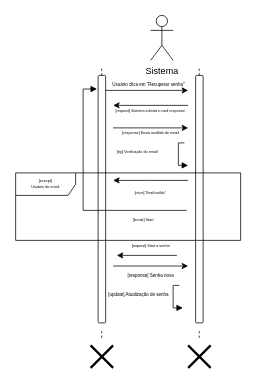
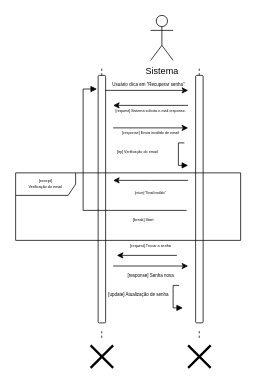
- <mxCell id="14" value="&lt;div style=&quot;font-size: 5px;&quot;&gt;&lt;font style=&quot;font-size: 5px;&quot;&gt;[except]&lt;/font&gt;&lt;/div&gt;&lt;div style=&quot;font-size: 5px;&quot;&gt;&lt;span style=&quot;text-align: left; text-wrap: nowrap; background-color: rgb(255, 255, 255);&quot;&gt;&lt;font style=&quot;font-size: 5px;&quot;&gt;Usuário do email&lt;/font&gt;&lt;/span&gt;&lt;span style=&quot;font-size: 7px;&quot;&gt;&lt;br&gt;&lt;/span&gt;&lt;/div&gt;" style="shape=umlFrame;whiteSpace=wrap;html=1;pointerEvents=0;width=80;height=30;" vertex="1" parent="1"><mxGeometry x="20" y="230" width="300" height="90" as="geometry" /></mxCell>
+ <mxCell id="14" value="&lt;div style=&quot;font-size: 5px;&quot;&gt;&lt;font style=&quot;font-size: 5px;&quot;&gt;[except]&lt;/font&gt;&lt;/div&gt;&lt;div style=&quot;font-size: 5px;&quot;&gt;&lt;span style=&quot;text-align: left; text-wrap: nowrap; background-color: rgb(255, 255, 255);&quot;&gt;&lt;font style=&quot;font-size: 5px;&quot;&gt;Verificação do email&lt;/font&gt;&lt;/span&gt;&lt;span style=&quot;font-size: 7px;&quot;&gt;&lt;br&gt;&lt;/span&gt;&lt;/div&gt;" style="shape=umlFrame;whiteSpace=wrap;html=1;pointerEvents=0;width=80;height=30;" vertex="1" parent="1"><mxGeometry x="20" y="230" width="300" height="90" as="geometry" /></mxCell>
- <mxCell id="11" value="&lt;font style=&quot;font-size: 5px;&quot;&gt;[request] Start a senha&lt;/font&gt;" style="text;html=1;align=center;verticalAlign=middle;resizable=0;points=[];autosize=1;strokeColor=none;fillColor=none;" vertex="1" parent="1"><mxGeometry x="160" y="310" width="80" height="30" as="geometry" /></mxCell>
+ <mxCell id="11" value="&lt;font style=&quot;font-size: 5px;&quot;&gt;[request] Trocar a senha&lt;/font&gt;" style="text;html=1;align=center;verticalAlign=middle;resizable=0;points=[];autosize=1;strokeColor=none;fillColor=none;" vertex="1" parent="1"><mxGeometry x="160" y="310" width="80" height="30" as="geometry" /></mxCell>
